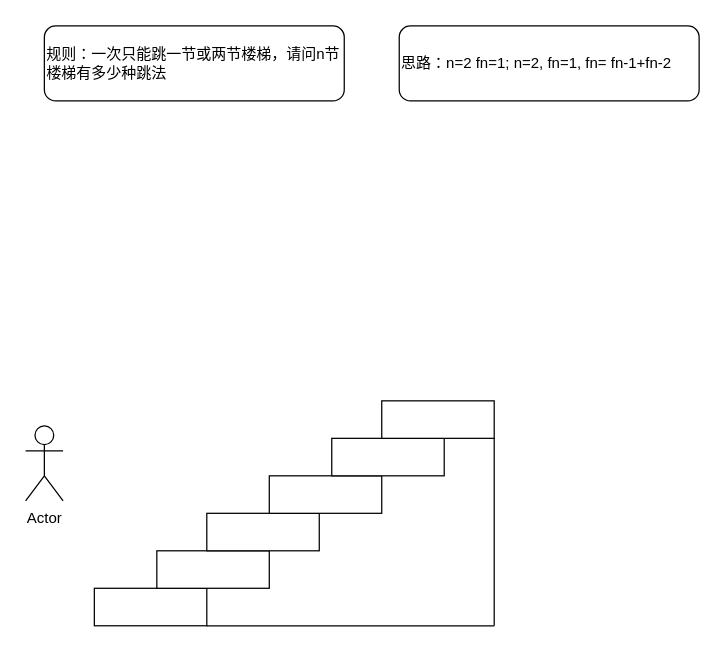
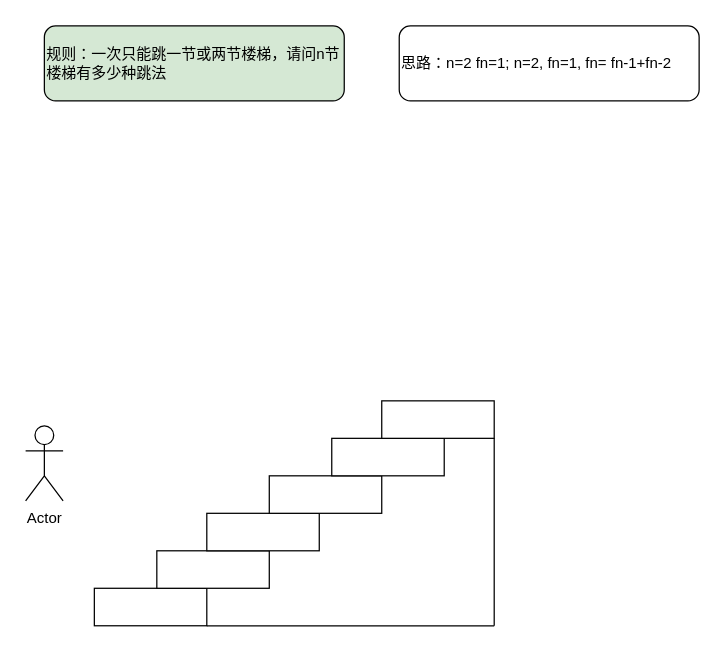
- <mxCell id="2" value="规则：一次只能跳一节或两节楼梯，请问n节楼梯有多少种跳法" style="rounded=1;whiteSpace=wrap;html=1;align=left;" vertex="1" parent="1"><mxGeometry x="35" y="20" width="240" height="60" as="geometry" /></mxCell>
+ <mxCell id="2" value="规则：一次只能跳一节或两节楼梯，请问n节楼梯有多少种跳法" style="rounded=1;whiteSpace=wrap;html=1;align=left;fillColor=#d5e8d4;" vertex="1" parent="1"><mxGeometry x="35" y="20" width="240" height="60" as="geometry" /></mxCell>
